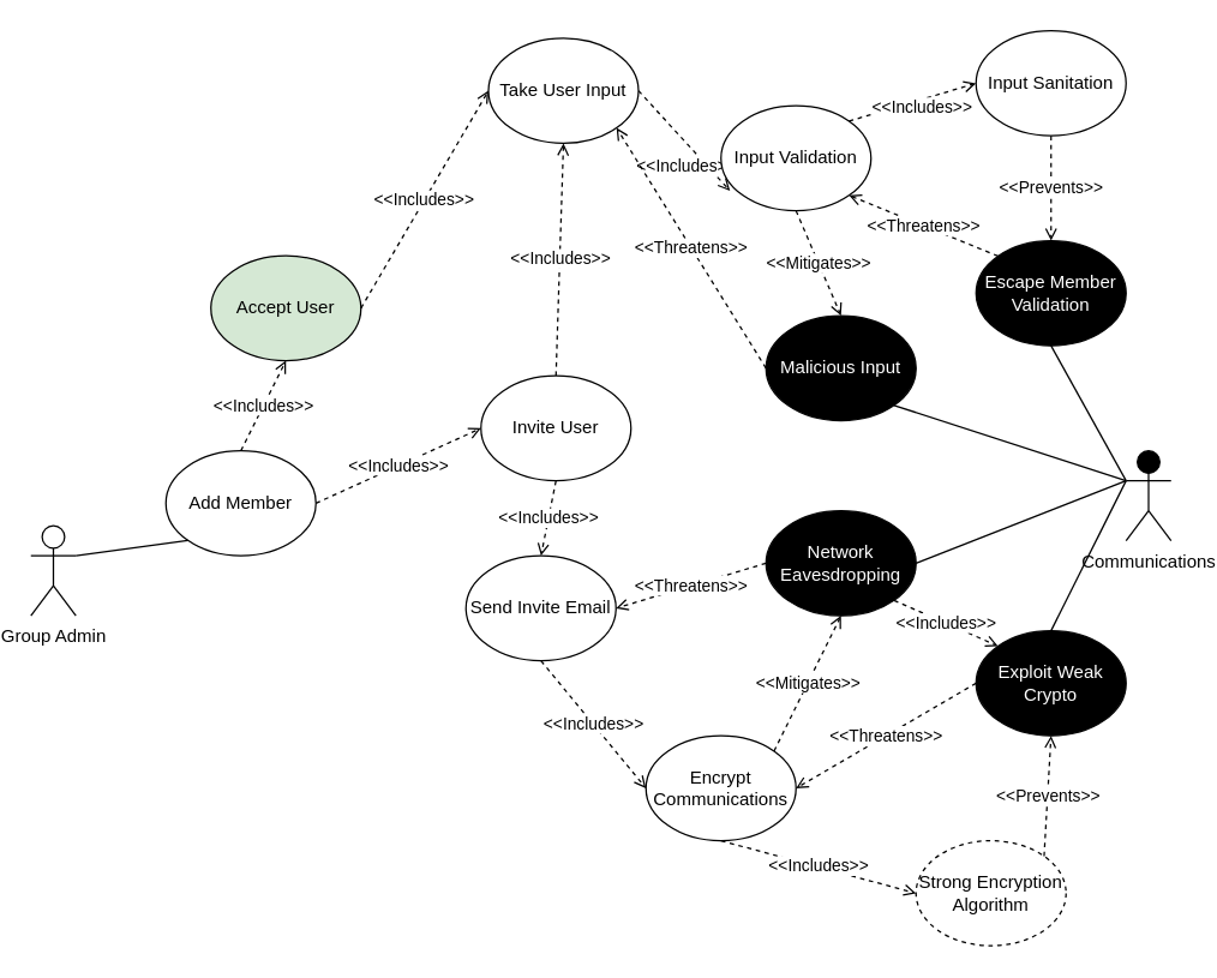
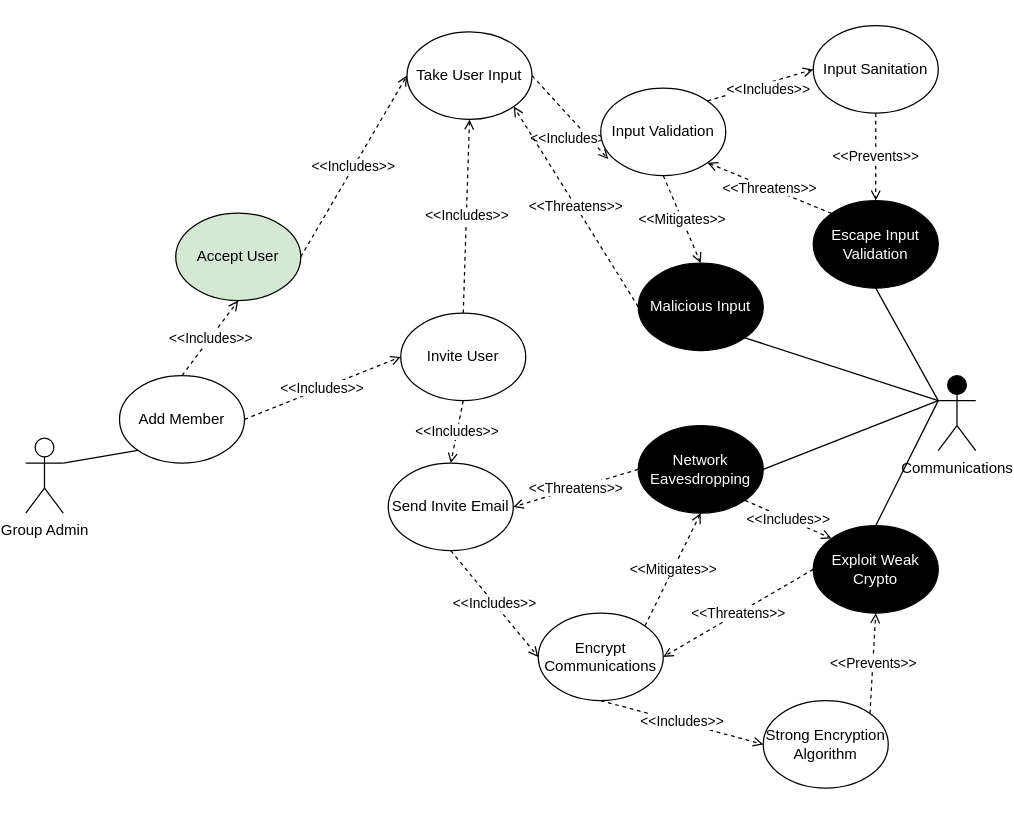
- <mxCell id="17" value="Escape Member Validation" style="ellipse;whiteSpace=wrap;html=1;fillColor=#000000;fontColor=#FFFFFF;" parent="1" vertex="1"><mxGeometry x="650" y="160" width="100" height="70" as="geometry" /></mxCell>
+ <mxCell id="17" value="Escape Input Validation" style="ellipse;whiteSpace=wrap;html=1;fillColor=#000000;fontColor=#FFFFFF;" parent="1" vertex="1"><mxGeometry x="650" y="160" width="100" height="70" as="geometry" /></mxCell>
- <mxCell id="37" value="Add Member" style="ellipse;whiteSpace=wrap;html=1;" parent="1" vertex="1"><mxGeometry x="110" y="300" width="100" height="70" as="geometry" /></mxCell>
+ <mxCell id="37" value="Add Member" style="ellipse;whiteSpace=wrap;html=1;" parent="1" vertex="1"><mxGeometry x="95" y="300" width="100" height="70" as="geometry" /></mxCell>
- <mxCell id="29" value="Strong Encryption Algorithm" style="ellipse;whiteSpace=wrap;html=1;dashed=1;" parent="1" vertex="1"><mxGeometry x="610" y="560" width="100" height="70" as="geometry" /></mxCell>
+ <mxCell id="29" value="Strong Encryption Algorithm" style="ellipse;whiteSpace=wrap;html=1;" parent="1" vertex="1"><mxGeometry x="610" y="560" width="100" height="70" as="geometry" /></mxCell>
